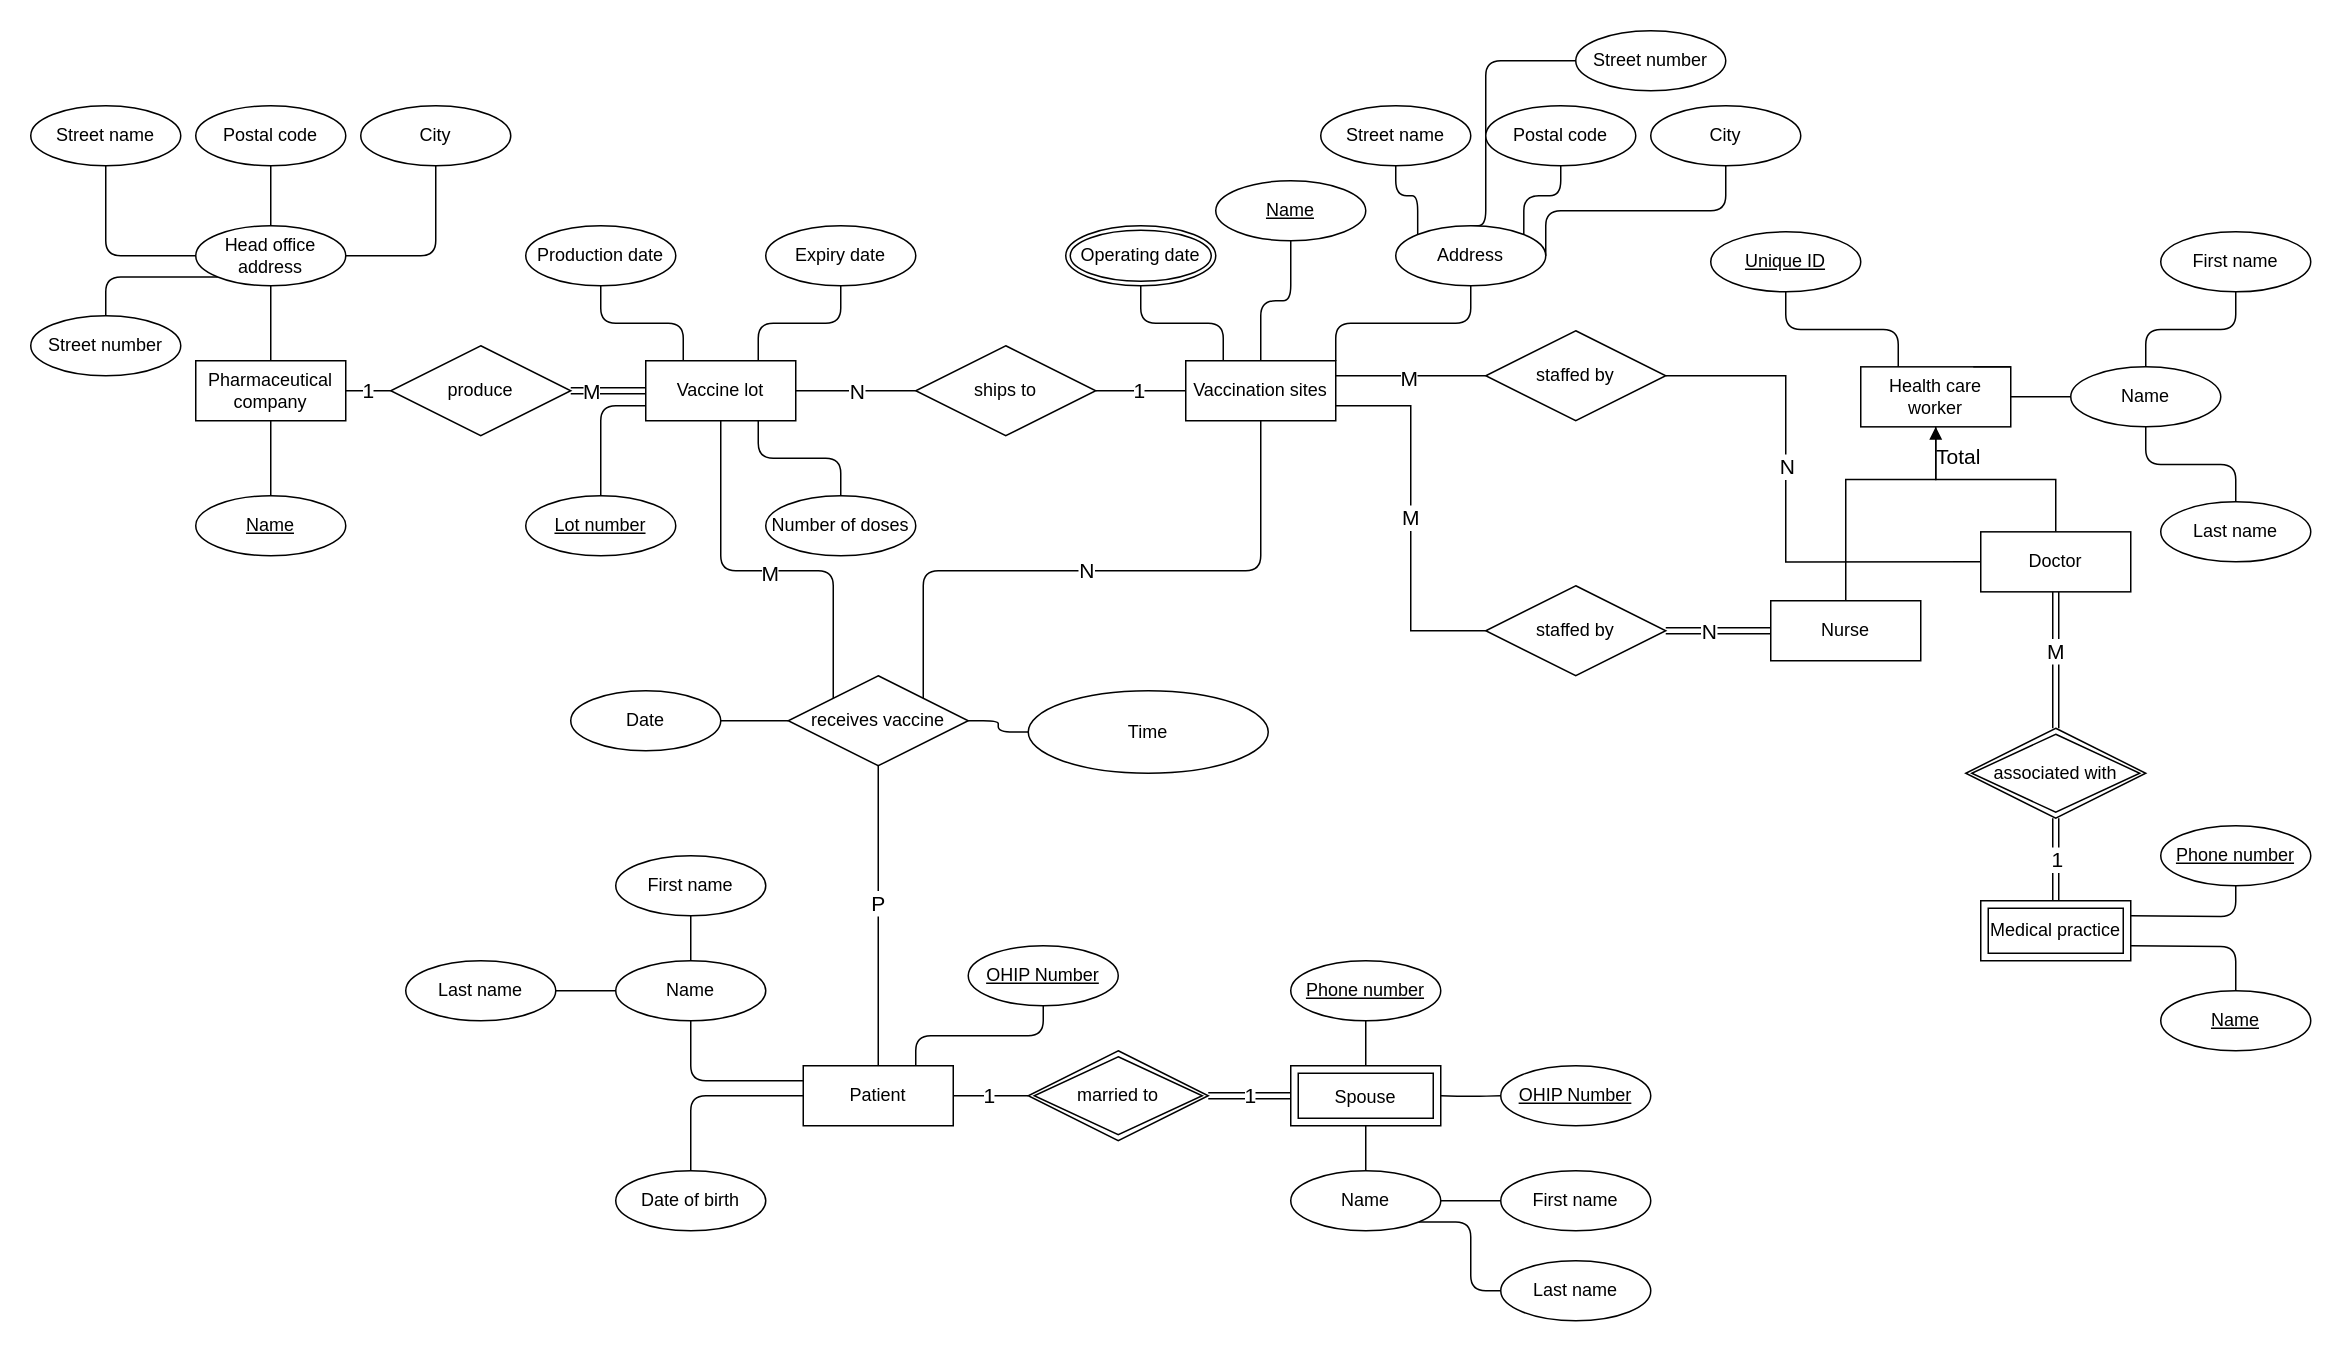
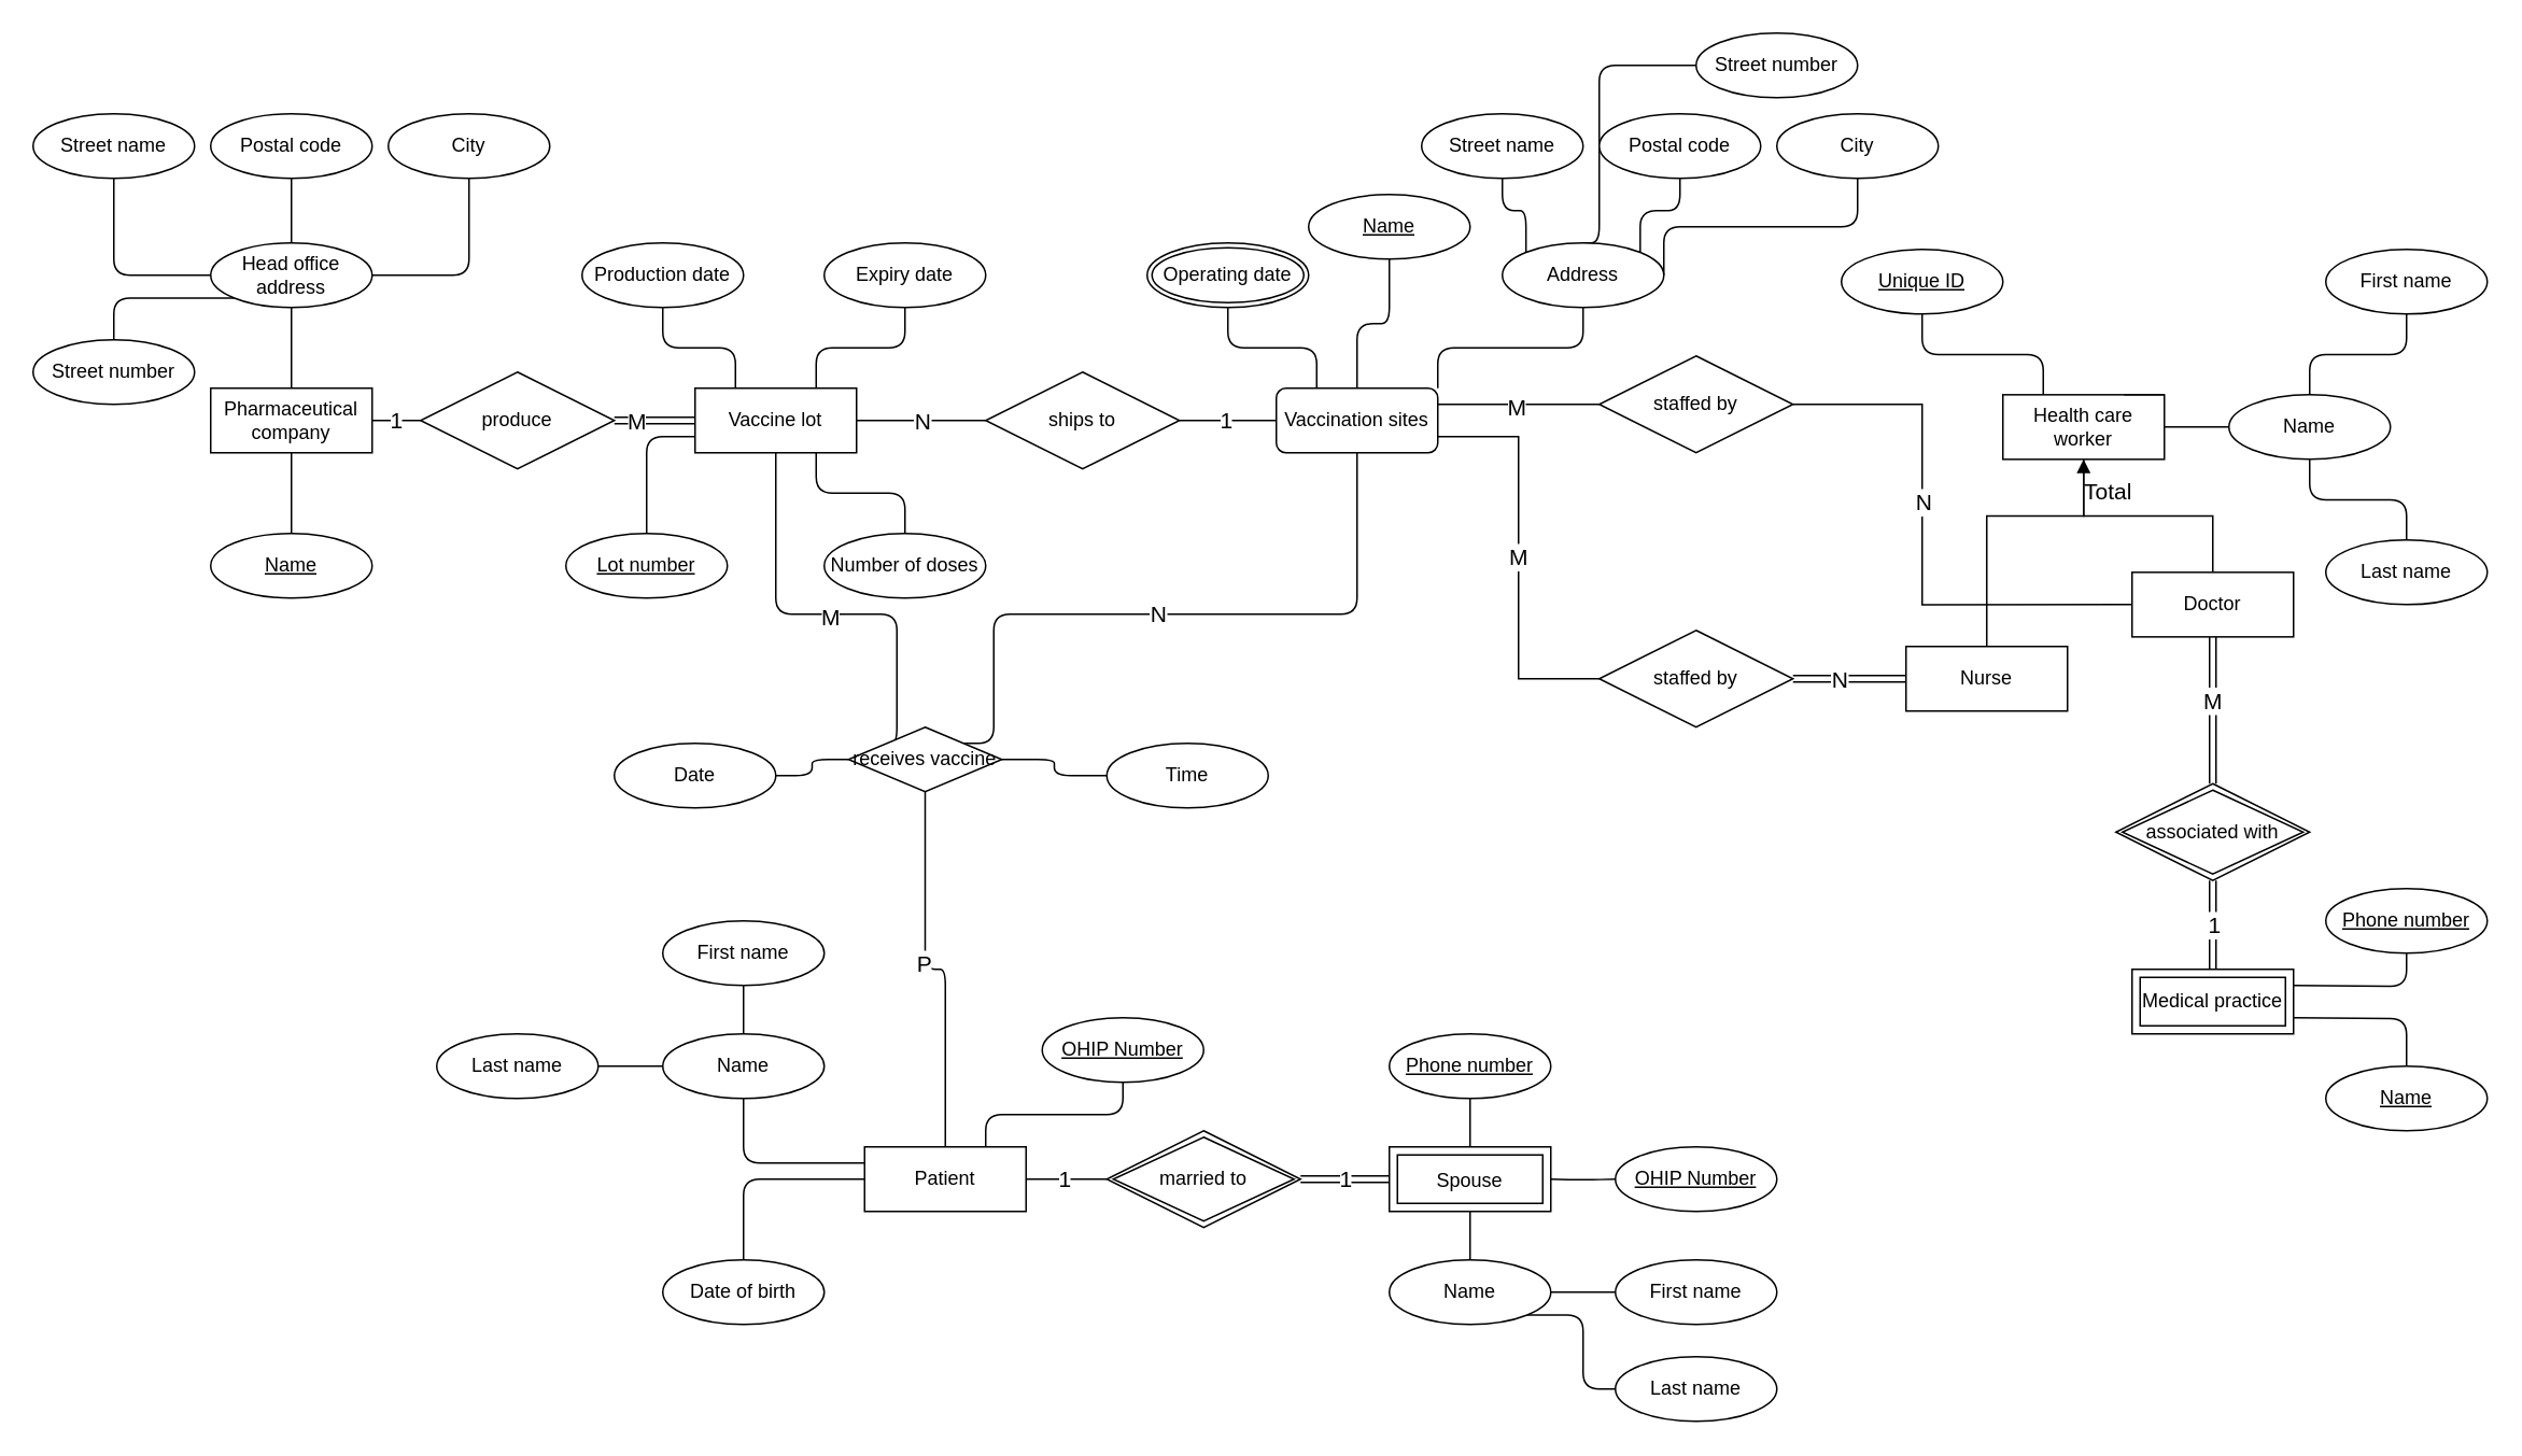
- <mxCell id="15" value="Production date" style="ellipse;whiteSpace=wrap;html=1;align=center;" parent="1" vertex="1"><mxGeometry x="350" y="150" width="100" height="40" as="geometry" /></mxCell>
+ <mxCell id="15" value="Production date" style="ellipse;whiteSpace=wrap;html=1;align=center;" parent="1" vertex="1"><mxGeometry x="360" y="150" width="100" height="40" as="geometry" /></mxCell>
- <mxCell id="45" value="Vaccination sites" style="whiteSpace=wrap;html=1;align=center;" parent="1" vertex="1"><mxGeometry x="790" y="240" width="100" height="40" as="geometry" /></mxCell>
+ <mxCell id="45" value="Vaccination sites" style="whiteSpace=wrap;html=1;align=center;rounded=1;" parent="1" vertex="1"><mxGeometry x="790" y="240" width="100" height="40" as="geometry" /></mxCell>
- <mxCell id="58" value="receives vaccine" style="shape=rhombus;perimeter=rhombusPerimeter;whiteSpace=wrap;html=1;align=center;" parent="1" vertex="1"><mxGeometry x="525" y="450" width="120" height="60" as="geometry" /></mxCell>
+ <mxCell id="58" value="receives vaccine" style="shape=rhombus;perimeter=rhombusPerimeter;whiteSpace=wrap;html=1;align=center;" parent="1" vertex="1"><mxGeometry x="525" y="450" width="95" height="40" as="geometry" /></mxCell>
- <mxCell id="97" value="Time" style="ellipse;whiteSpace=wrap;html=1;align=center;" parent="1" vertex="1"><mxGeometry x="685" y="460" width="160" height="55" as="geometry" /></mxCell>
+ <mxCell id="97" value="Time" style="ellipse;whiteSpace=wrap;html=1;align=center;" parent="1" vertex="1"><mxGeometry x="685" y="460" width="100" height="40" as="geometry" /></mxCell>
